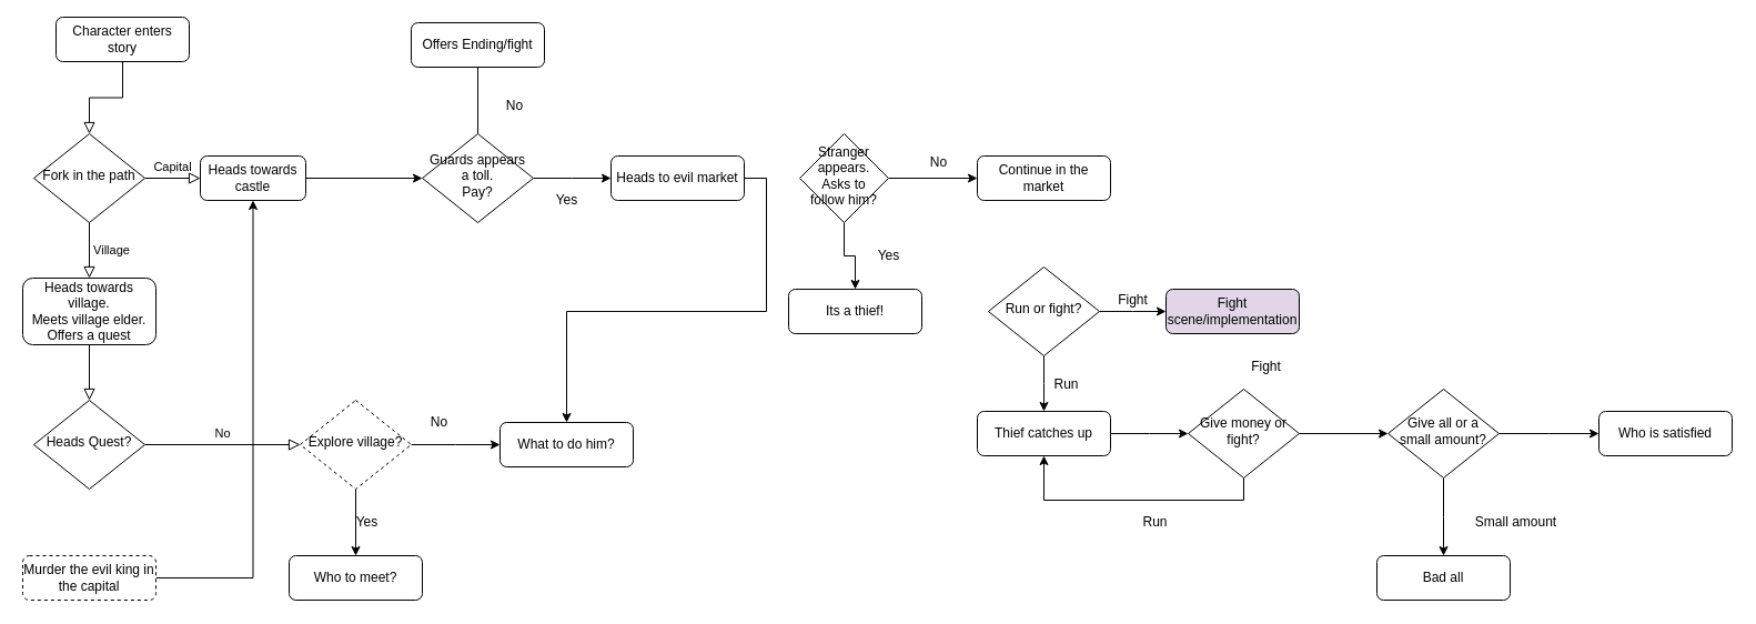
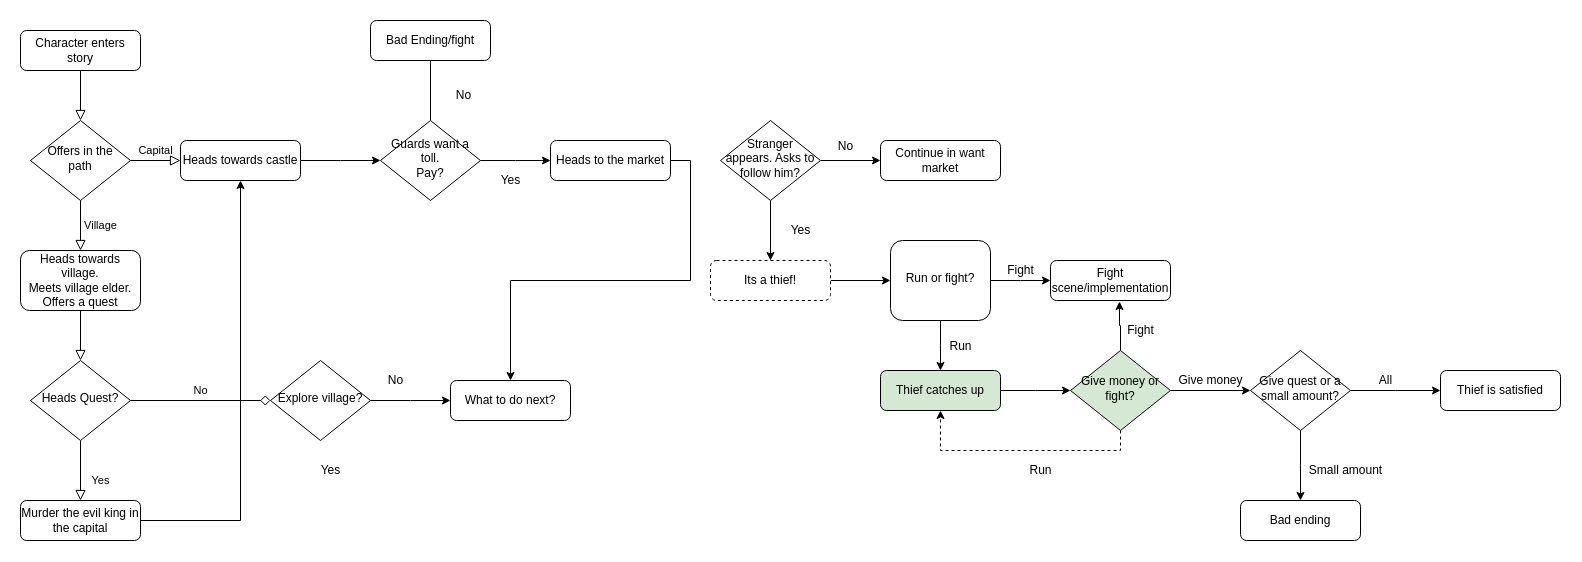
- <mxCell id="3" value="Character enters story" style="rounded=1;whiteSpace=wrap;html=1;fontSize=12;glass=0;strokeWidth=1;shadow=0;" parent="1" vertex="1"><mxGeometry x="50" y="15" width="120" height="40" as="geometry" /></mxCell>
+ <mxCell id="3" value="Character enters story" style="rounded=1;whiteSpace=wrap;html=1;fontSize=12;glass=0;strokeWidth=1;shadow=0;" parent="1" vertex="1"><mxGeometry x="20" y="30" width="120" height="40" as="geometry" /></mxCell>
- <mxCell id="28" value="Offers Ending/fight" style="rounded=1;whiteSpace=wrap;html=1;fontSize=12;glass=0;strokeWidth=1;shadow=0;" vertex="1" parent="1"><mxGeometry x="370" y="20" width="120" height="40" as="geometry" /></mxCell>
+ <mxCell id="28" value="Bad Ending/fight" style="rounded=1;whiteSpace=wrap;html=1;fontSize=12;glass=0;strokeWidth=1;shadow=0;" vertex="1" parent="1"><mxGeometry x="370" y="20" width="120" height="40" as="geometry" /></mxCell>
- <mxCell id="6" value="Fork in the path" style="rhombus;whiteSpace=wrap;html=1;shadow=0;fontFamily=Helvetica;fontSize=12;align=center;strokeWidth=1;spacing=6;spacingTop=-4;" parent="1" vertex="1"><mxGeometry x="30" y="120" width="100" height="80" as="geometry" /></mxCell>
+ <mxCell id="6" value="Offers in the path" style="rhombus;whiteSpace=wrap;html=1;shadow=0;fontFamily=Helvetica;fontSize=12;align=center;strokeWidth=1;spacing=6;spacingTop=-4;" parent="1" vertex="1"><mxGeometry x="30" y="120" width="100" height="80" as="geometry" /></mxCell>
- <mxCell id="25" value="Guards appears a toll.&lt;br&gt;Pay?" style="rhombus;whiteSpace=wrap;html=1;shadow=0;fontFamily=Helvetica;fontSize=12;align=center;strokeWidth=1;spacing=6;spacingTop=-4;" vertex="1" parent="1"><mxGeometry x="380" y="120" width="100" height="80" as="geometry" /></mxCell>
+ <mxCell id="25" value="Guards want a toll.&lt;br&gt;Pay?" style="rhombus;whiteSpace=wrap;html=1;shadow=0;fontFamily=Helvetica;fontSize=12;align=center;strokeWidth=1;spacing=6;spacingTop=-4;" vertex="1" parent="1"><mxGeometry x="380" y="120" width="100" height="80" as="geometry" /></mxCell>
- <mxCell id="8" value="Heads towards castle" style="rounded=1;whiteSpace=wrap;html=1;fontSize=12;glass=0;strokeWidth=1;shadow=0;" parent="1" vertex="1"><mxGeometry x="180" y="140" width="95" height="40" as="geometry" /></mxCell>
+ <mxCell id="8" value="Heads towards castle" style="rounded=1;whiteSpace=wrap;html=1;fontSize=12;glass=0;strokeWidth=1;shadow=0;" parent="1" vertex="1"><mxGeometry x="180" y="140" width="120" height="40" as="geometry" /></mxCell>
- <mxCell id="30" value="Heads to evil market" style="rounded=1;whiteSpace=wrap;html=1;fontSize=12;glass=0;strokeWidth=1;shadow=0;" vertex="1" parent="1"><mxGeometry x="550" y="140" width="120" height="40" as="geometry" /></mxCell>
+ <mxCell id="30" value="Heads to the market" style="rounded=1;whiteSpace=wrap;html=1;fontSize=12;glass=0;strokeWidth=1;shadow=0;" vertex="1" parent="1"><mxGeometry x="550" y="140" width="120" height="40" as="geometry" /></mxCell>
- <mxCell id="33" value="Stranger appears. Asks to follow him?" style="rhombus;whiteSpace=wrap;html=1;shadow=0;fontFamily=Helvetica;fontSize=12;align=center;strokeWidth=1;spacing=6;spacingTop=-4;" vertex="1" parent="1"><mxGeometry x="720" y="120" width="80" height="80" as="geometry" /></mxCell>
+ <mxCell id="33" value="Stranger appears. Asks to follow him?" style="rhombus;whiteSpace=wrap;html=1;shadow=0;fontFamily=Helvetica;fontSize=12;align=center;strokeWidth=1;spacing=6;spacingTop=-4;" vertex="1" parent="1"><mxGeometry x="720" y="120" width="100" height="80" as="geometry" /></mxCell>
- <mxCell id="36" value="Continue in the market" style="rounded=1;whiteSpace=wrap;html=1;fontSize=12;glass=0;strokeWidth=1;shadow=0;" vertex="1" parent="1"><mxGeometry x="880" y="140" width="120" height="40" as="geometry" /></mxCell>
+ <mxCell id="36" value="Continue in want market" style="rounded=1;whiteSpace=wrap;html=1;fontSize=12;glass=0;strokeWidth=1;shadow=0;" vertex="1" parent="1"><mxGeometry x="880" y="140" width="120" height="40" as="geometry" /></mxCell>
- <mxCell id="35" value="Its a thief!" style="rounded=1;whiteSpace=wrap;html=1;fontSize=12;glass=0;strokeWidth=1;shadow=0;" vertex="1" parent="1"><mxGeometry x="710" y="260" width="120" height="40" as="geometry" /></mxCell>
+ <mxCell id="35" value="Its a thief!" style="rounded=1;whiteSpace=wrap;html=1;fontSize=12;glass=0;strokeWidth=1;shadow=0;dashed=1;" vertex="1" parent="1"><mxGeometry x="710" y="260" width="120" height="40" as="geometry" /></mxCell>
+ <mxCell id="34" style="edgeStyle=orthogonalEdgeStyle;rounded=0;orthogonalLoop=1;jettySize=auto;html=1;exitX=1;exitY=0.5;exitDx=0;exitDy=0;entryX=0;entryY=0.5;entryDx=0;entryDy=0;" edge="1" parent="1" source="35" target="41"><mxGeometry relative="1" as="geometry" /></mxCell>
- <mxCell id="41" value="Run or fight?" style="rhombus;whiteSpace=wrap;html=1;shadow=0;fontFamily=Helvetica;fontSize=12;align=center;strokeWidth=1;spacing=6;spacingTop=-4;" vertex="1" parent="1"><mxGeometry x="890" y="240" width="100" height="80" as="geometry" /></mxCell>
+ <mxCell id="41" value="Run or fight?" style="whiteSpace=wrap;html=1;shadow=0;fontFamily=Helvetica;fontSize=12;align=center;strokeWidth=1;spacing=6;spacingTop=-4;rounded=1;" vertex="1" parent="1"><mxGeometry x="890" y="240" width="100" height="80" as="geometry" /></mxCell>
- <mxCell id="44" value="Fight scene/implementation" style="rounded=1;whiteSpace=wrap;html=1;fontSize=12;glass=0;strokeWidth=1;shadow=0;fillColor=#e1d5e7;" vertex="1" parent="1"><mxGeometry x="1050" y="260" width="120" height="40" as="geometry" /></mxCell>
+ <mxCell id="44" value="Fight scene/implementation" style="rounded=1;whiteSpace=wrap;html=1;fontSize=12;glass=0;strokeWidth=1;shadow=0;" vertex="1" parent="1"><mxGeometry x="1050" y="260" width="120" height="40" as="geometry" /></mxCell>
+ <mxCell id="47" style="edgeStyle=orthogonalEdgeStyle;rounded=0;orthogonalLoop=1;jettySize=auto;html=1;exitX=0.5;exitY=0;exitDx=0;exitDy=0;entryX=0.575;entryY=1.025;entryDx=0;entryDy=0;entryPerimeter=0;" edge="1" parent="1" source="50" target="44"><mxGeometry relative="1" as="geometry" /></mxCell>
+ <mxCell id="55" value="Give money" style="text;html=1;align=center;verticalAlign=middle;resizable=0;points=[];autosize=1;" vertex="1" parent="1"><mxGeometry x="1170" y="370" width="80" height="20" as="geometry" /></mxCell>
+ <mxCell id="59" value="All" style="text;html=1;align=center;verticalAlign=middle;resizable=0;points=[];autosize=1;" vertex="1" parent="1"><mxGeometry x="1370" y="370" width="30" height="20" as="geometry" /></mxCell>
- <mxCell id="53" value="Give all or a small amount?" style="rhombus;whiteSpace=wrap;html=1;shadow=0;fontFamily=Helvetica;fontSize=12;align=center;strokeWidth=1;spacing=6;spacingTop=-4;" vertex="1" parent="1"><mxGeometry x="1250" y="350" width="100" height="80" as="geometry" /></mxCell>
+ <mxCell id="53" value="Give quest or a small amount?" style="rhombus;whiteSpace=wrap;html=1;shadow=0;fontFamily=Helvetica;fontSize=12;align=center;strokeWidth=1;spacing=6;spacingTop=-4;" vertex="1" parent="1"><mxGeometry x="1250" y="350" width="100" height="80" as="geometry" /></mxCell>
- <mxCell id="46" value="Thief catches up" style="rounded=1;whiteSpace=wrap;html=1;fontSize=12;glass=0;strokeWidth=1;shadow=0;" vertex="1" parent="1"><mxGeometry x="880" y="370" width="120" height="40" as="geometry" /></mxCell>
+ <mxCell id="46" value="Thief catches up" style="rounded=1;whiteSpace=wrap;html=1;fontSize=12;glass=0;strokeWidth=1;shadow=0;fillColor=#d5e8d4;" vertex="1" parent="1"><mxGeometry x="880" y="370" width="120" height="40" as="geometry" /></mxCell>
- <mxCell id="50" value="Give money or fight?" style="rhombus;whiteSpace=wrap;html=1;shadow=0;fontFamily=Helvetica;fontSize=12;align=center;strokeWidth=1;spacing=6;spacingTop=-4;" vertex="1" parent="1"><mxGeometry x="1070" y="350" width="100" height="80" as="geometry" /></mxCell>
+ <mxCell id="50" value="Give money or fight?" style="rhombus;whiteSpace=wrap;html=1;shadow=0;fontFamily=Helvetica;fontSize=12;align=center;strokeWidth=1;spacing=6;spacingTop=-4;fillColor=#d5e8d4;" vertex="1" parent="1"><mxGeometry x="1070" y="350" width="100" height="80" as="geometry" /></mxCell>
- <mxCell id="60" value="Who is satisfied" style="rounded=1;whiteSpace=wrap;html=1;fontSize=12;glass=0;strokeWidth=1;shadow=0;" vertex="1" parent="1"><mxGeometry x="1440" y="370" width="120" height="40" as="geometry" /></mxCell>
+ <mxCell id="60" value="Thief is satisfied" style="rounded=1;whiteSpace=wrap;html=1;fontSize=12;glass=0;strokeWidth=1;shadow=0;" vertex="1" parent="1"><mxGeometry x="1440" y="370" width="120" height="40" as="geometry" /></mxCell>
- <mxCell id="10" value="No" style="edgeStyle=orthogonalEdgeStyle;rounded=0;html=1;jettySize=auto;orthogonalLoop=1;fontSize=11;endArrow=block;endFill=0;endSize=8;strokeWidth=1;shadow=0;labelBackgroundColor=none;entryX=0;entryY=0.5;entryDx=0;entryDy=0;" parent="1" source="11" target="18" edge="1"><mxGeometry y="10" relative="1" as="geometry"><mxPoint as="offset" /><mxPoint x="180" y="400" as="targetPoint" /></mxGeometry></mxCell>
+ <mxCell id="10" value="No" style="edgeStyle=orthogonalEdgeStyle;rounded=0;html=1;jettySize=auto;orthogonalLoop=1;fontSize=11;endArrow=diamond;endFill=0;endSize=8;strokeWidth=1;shadow=0;labelBackgroundColor=none;entryX=0;entryY=0.5;entryDx=0;entryDy=0;" parent="1" source="11" target="18" edge="1"><mxGeometry y="10" relative="1" as="geometry"><mxPoint as="offset" /><mxPoint x="180" y="400" as="targetPoint" /></mxGeometry></mxCell>
- <mxCell id="18" value="Explore village?" style="rhombus;whiteSpace=wrap;html=1;shadow=0;fontFamily=Helvetica;fontSize=12;align=center;strokeWidth=1;spacing=6;spacingTop=-4;dashed=1;" vertex="1" parent="1"><mxGeometry x="270" y="360" width="100" height="80" as="geometry" /></mxCell>
+ <mxCell id="18" value="Explore village?" style="rhombus;whiteSpace=wrap;html=1;shadow=0;fontFamily=Helvetica;fontSize=12;align=center;strokeWidth=1;spacing=6;spacingTop=-4;" vertex="1" parent="1"><mxGeometry x="270" y="360" width="100" height="80" as="geometry" /></mxCell>
- <mxCell id="21" value="What to do him?" style="rounded=1;whiteSpace=wrap;html=1;fontSize=12;glass=0;strokeWidth=1;shadow=0;" vertex="1" parent="1"><mxGeometry x="450" y="380" width="120" height="40" as="geometry" /></mxCell>
+ <mxCell id="21" value="What to do next?" style="rounded=1;whiteSpace=wrap;html=1;fontSize=12;glass=0;strokeWidth=1;shadow=0;" vertex="1" parent="1"><mxGeometry x="450" y="380" width="120" height="40" as="geometry" /></mxCell>
- <mxCell id="49" style="edgeStyle=orthogonalEdgeStyle;rounded=0;orthogonalLoop=1;jettySize=auto;html=1;exitX=0.5;exitY=1;exitDx=0;exitDy=0;entryX=0.5;entryY=1;entryDx=0;entryDy=0;" edge="1" parent="1" source="50" target="46"><mxGeometry relative="1" as="geometry" /></mxCell>
+ <mxCell id="49" style="edgeStyle=orthogonalEdgeStyle;rounded=0;orthogonalLoop=1;jettySize=auto;html=1;exitX=0.5;exitY=1;exitDx=0;exitDy=0;entryX=0.5;entryY=1;entryDx=0;entryDy=0;dashed=1;" edge="1" parent="1" source="50" target="46"><mxGeometry relative="1" as="geometry" /></mxCell>
+ <mxCell id="9" value="Yes" style="rounded=0;html=1;jettySize=auto;orthogonalLoop=1;fontSize=11;endArrow=block;endFill=0;endSize=8;strokeWidth=1;shadow=0;labelBackgroundColor=none;edgeStyle=orthogonalEdgeStyle;" parent="1" source="11" target="13" edge="1"><mxGeometry x="0.333" y="20" relative="1" as="geometry"><mxPoint as="offset" /></mxGeometry></mxCell>
- <mxCell id="16" style="edgeStyle=orthogonalEdgeStyle;rounded=0;orthogonalLoop=1;jettySize=auto;html=1;exitX=0.5;exitY=1;exitDx=0;exitDy=0;entryX=0.5;entryY=0;entryDx=0;entryDy=0;" edge="1" parent="1" source="18" target="22"><mxGeometry relative="1" as="geometry"><mxPoint x="300" y="500" as="targetPoint" /></mxGeometry></mxCell>
- <mxCell id="57" value="Small amount" style="text;html=1;align=center;verticalAlign=middle;resizable=0;points=[];autosize=1;" vertex="1" parent="1"><mxGeometry x="1320" y="460" width="90" height="20" as="geometry" /></mxCell>
+ <mxCell id="57" value="Small amount" style="text;html=1;align=center;verticalAlign=middle;resizable=0;points=[];autosize=1;" vertex="1" parent="1"><mxGeometry x="1300" y="460" width="90" height="20" as="geometry" /></mxCell>
- <mxCell id="13" value="Murder the evil king in the capital" style="rounded=1;whiteSpace=wrap;html=1;fontSize=12;glass=0;strokeWidth=1;shadow=0;dashed=1;" parent="1" vertex="1"><mxGeometry x="20" y="500" width="120" height="40" as="geometry" /></mxCell>
+ <mxCell id="13" value="Murder the evil king in the capital" style="rounded=1;whiteSpace=wrap;html=1;fontSize=12;glass=0;strokeWidth=1;shadow=0;" parent="1" vertex="1"><mxGeometry x="20" y="500" width="120" height="40" as="geometry" /></mxCell>
- <mxCell id="22" value="Who to meet?" style="rounded=1;whiteSpace=wrap;html=1;fontSize=12;glass=0;strokeWidth=1;shadow=0;" vertex="1" parent="1"><mxGeometry x="260" y="500" width="120" height="40" as="geometry" /></mxCell>
- <mxCell id="58" value="Bad all" style="rounded=1;whiteSpace=wrap;html=1;fontSize=12;glass=0;strokeWidth=1;shadow=0;" vertex="1" parent="1"><mxGeometry x="1240" y="500" width="120" height="40" as="geometry" /></mxCell>
+ <mxCell id="58" value="Bad ending" style="rounded=1;whiteSpace=wrap;html=1;fontSize=12;glass=0;strokeWidth=1;shadow=0;" vertex="1" parent="1"><mxGeometry x="1240" y="500" width="120" height="40" as="geometry" /></mxCell>
